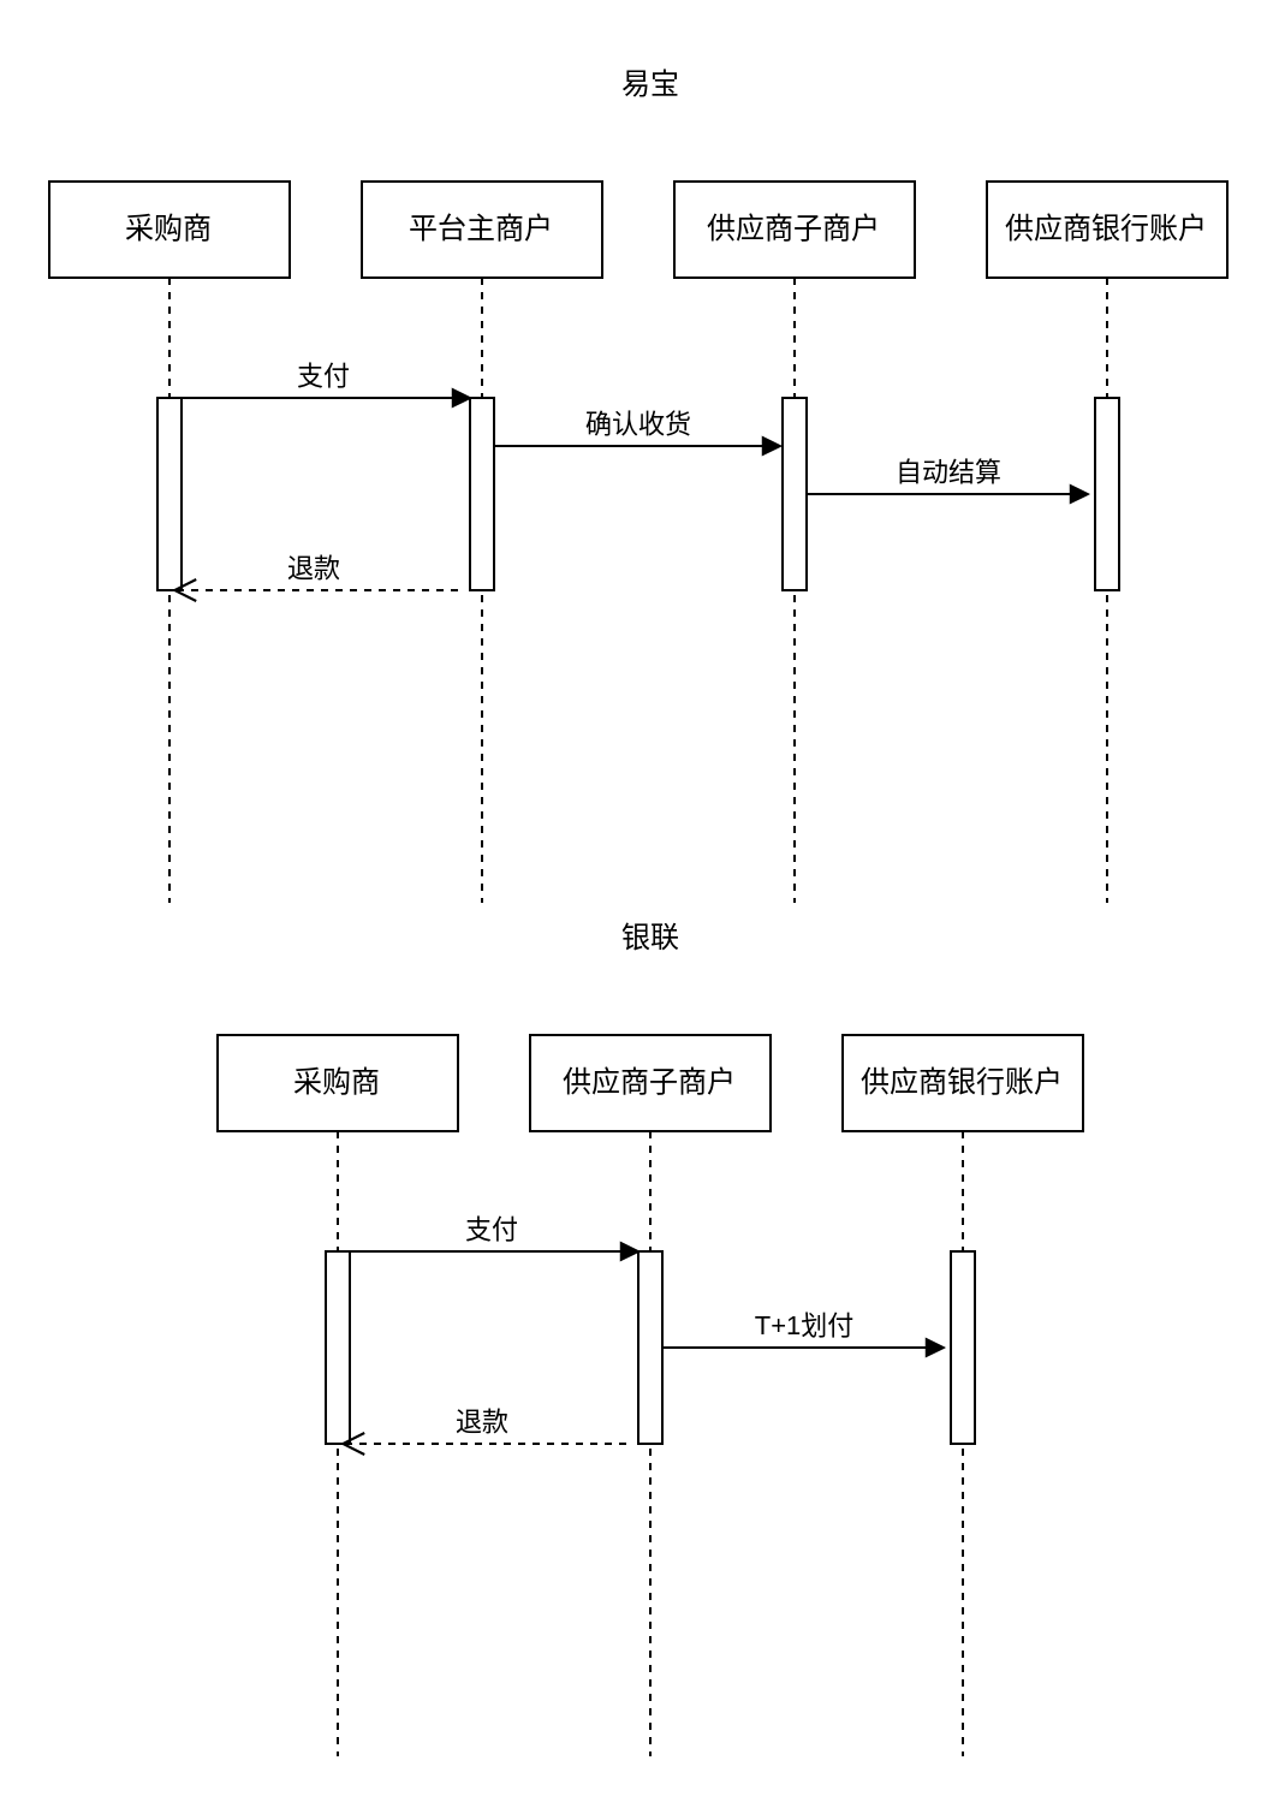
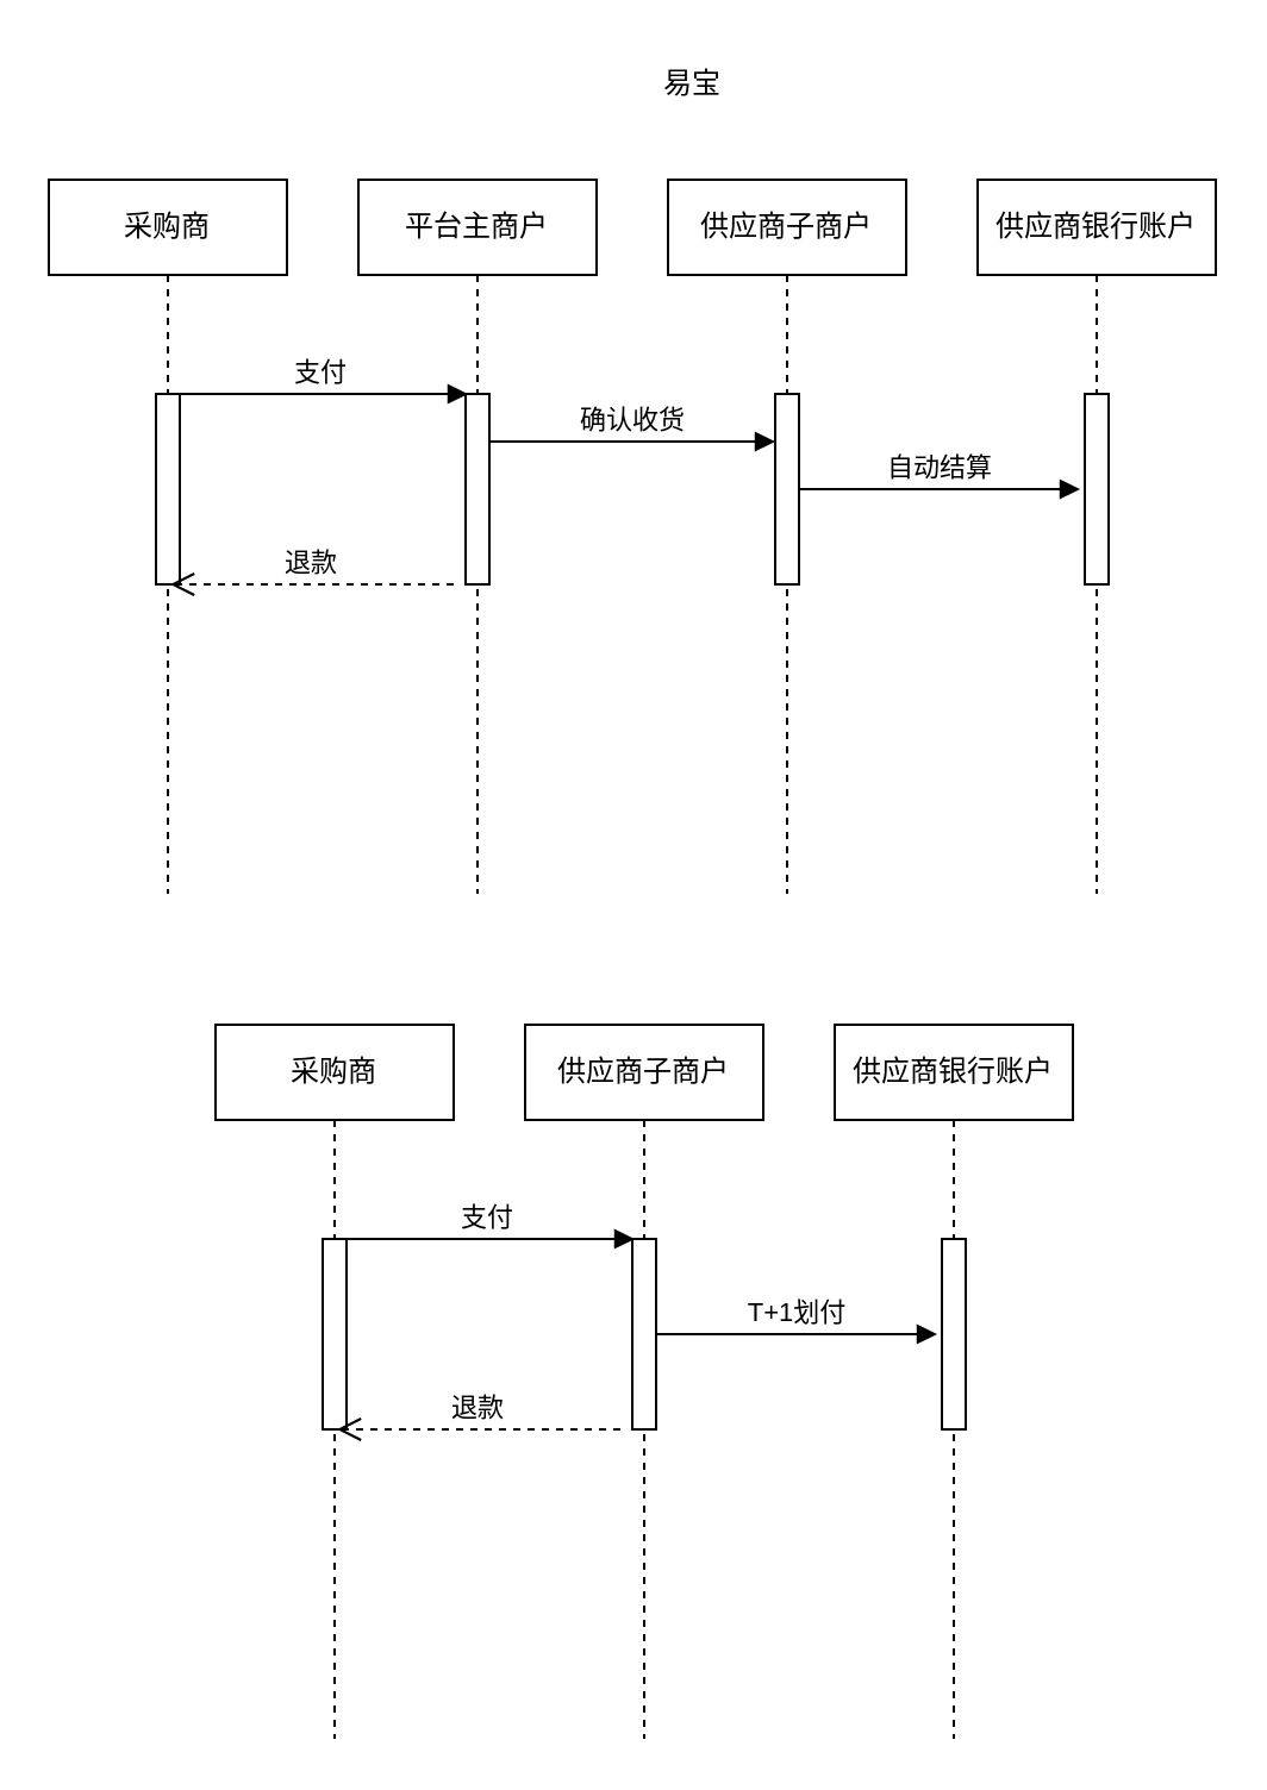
- <mxCell id="14" value="易宝" style="text;html=1;align=center;verticalAlign=middle;resizable=0;points=[];autosize=1;strokeColor=none;fillColor=none;" vertex="1" parent="1"><mxGeometry x="245" y="20" width="50" height="30" as="geometry" /></mxCell>
+ <mxCell id="14" value="易宝" style="text;html=1;align=center;verticalAlign=middle;resizable=0;points=[];autosize=1;strokeColor=none;fillColor=none;" vertex="1" parent="1"><mxGeometry x="265" y="20" width="50" height="30" as="geometry" /></mxCell>
- <mxCell id="24" value="银联" style="text;html=1;align=center;verticalAlign=middle;resizable=0;points=[];autosize=1;strokeColor=none;fillColor=none;" vertex="1" parent="1"><mxGeometry x="245" y="375" width="50" height="30" as="geometry" /></mxCell>
